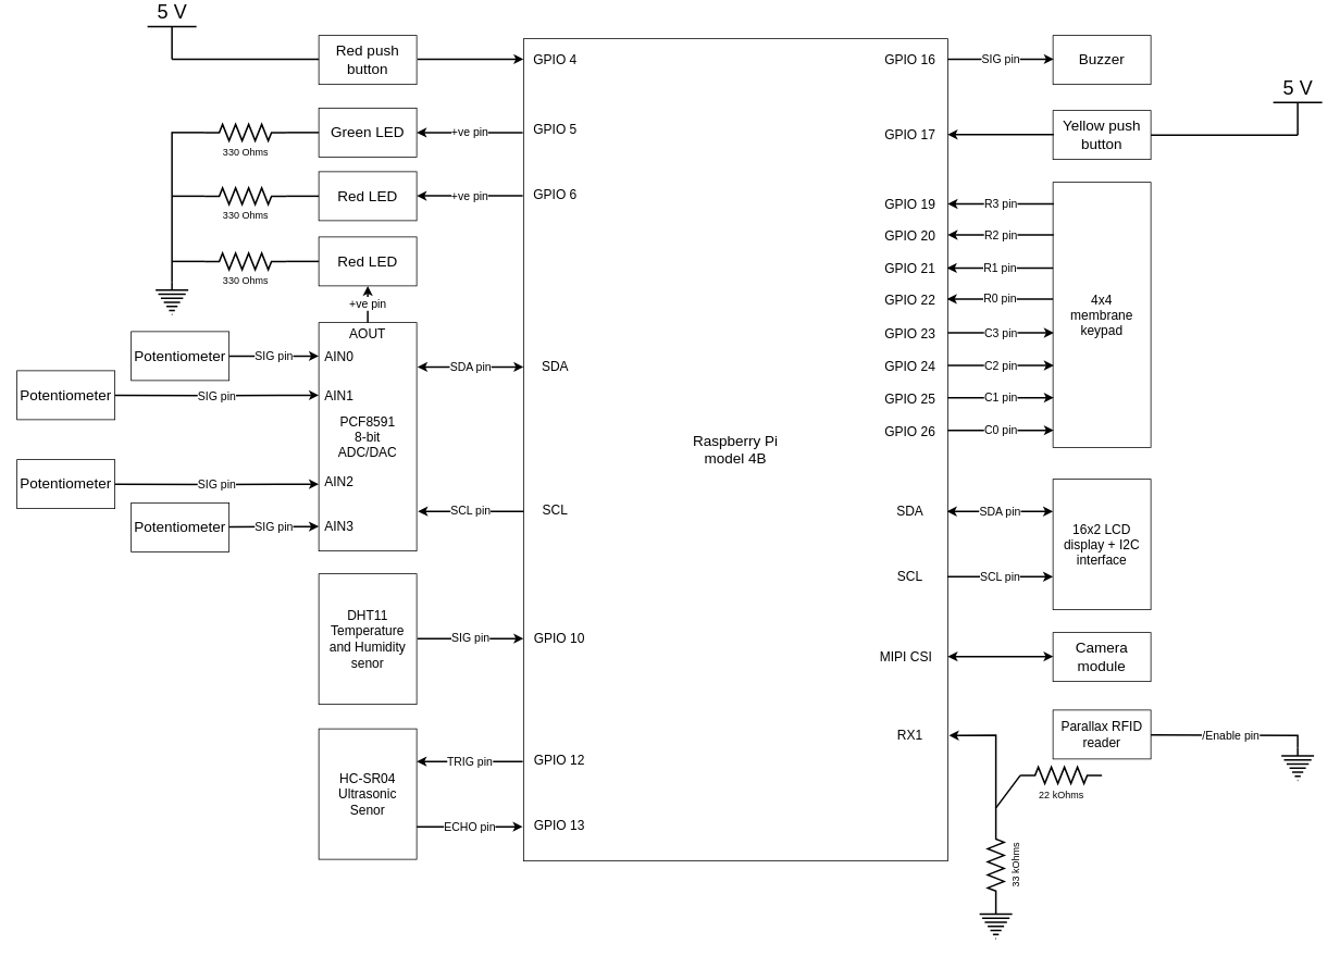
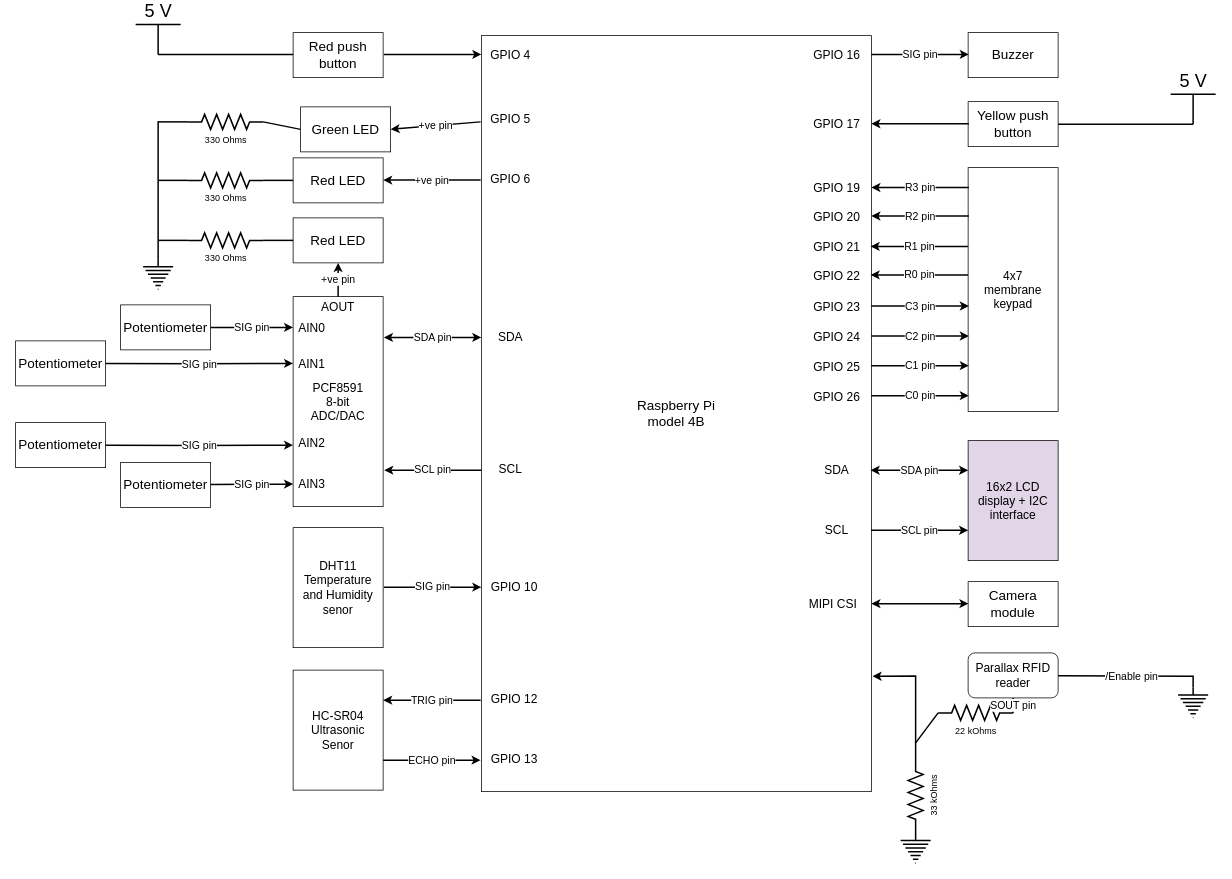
- <mxCell id="4" value="&lt;font style=&quot;font-size: 18px;&quot;&gt;Green LED&lt;/font&gt;" style="rounded=0;whiteSpace=wrap;html=1;" vertex="1" parent="1"><mxGeometry x="390" y="120" width="120" height="60" as="geometry" /></mxCell>
+ <mxCell id="4" value="&lt;font style=&quot;font-size: 18px;&quot;&gt;Green LED&lt;/font&gt;" style="rounded=0;whiteSpace=wrap;html=1;" vertex="1" parent="1"><mxGeometry x="400" y="130" width="120" height="60" as="geometry" /></mxCell>
- <mxCell id="41" value="&lt;span style=&quot;font-size: 16px;&quot;&gt;4x4 &lt;br&gt;membrane&lt;br&gt;keypad&lt;br&gt;&lt;/span&gt;" style="rounded=0;whiteSpace=wrap;html=1;" vertex="1" parent="1"><mxGeometry x="1290" y="211" width="120" height="325" as="geometry" /></mxCell>
+ <mxCell id="41" value="&lt;span style=&quot;font-size: 16px;&quot;&gt;4x7 &lt;br&gt;membrane&lt;br&gt;keypad&lt;br&gt;&lt;/span&gt;" style="rounded=0;whiteSpace=wrap;html=1;" vertex="1" parent="1"><mxGeometry x="1290" y="211" width="120" height="325" as="geometry" /></mxCell>
- <mxCell id="50" value="&lt;span style=&quot;font-size: 16px;&quot;&gt;16x2 LCD display + I2C interface&lt;/span&gt;" style="rounded=0;whiteSpace=wrap;html=1;" vertex="1" parent="1"><mxGeometry x="1290" y="575" width="120" height="160" as="geometry" /></mxCell>
+ <mxCell id="50" value="&lt;span style=&quot;font-size: 16px;&quot;&gt;16x2 LCD display + I2C interface&lt;/span&gt;" style="rounded=0;whiteSpace=wrap;html=1;fillColor=#e1d5e7;" vertex="1" parent="1"><mxGeometry x="1290" y="575" width="120" height="160" as="geometry" /></mxCell>
- <mxCell id="59" value="&lt;span style=&quot;font-size: 16px;&quot;&gt;Parallax RFID reader&lt;/span&gt;" style="rounded=0;whiteSpace=wrap;html=1;direction=east;" vertex="1" parent="58"><mxGeometry x="210" width="120" height="60" as="geometry" /></mxCell>
+ <mxCell id="59" value="&lt;span style=&quot;font-size: 16px;&quot;&gt;Parallax RFID reader&lt;/span&gt;" style="whiteSpace=wrap;html=1;direction=east;rounded=1;" vertex="1" parent="58"><mxGeometry x="210" width="120" height="60" as="geometry" /></mxCell>
- <mxCell id="60" value="&lt;font style=&quot;font-size: 16px;&quot;&gt;RX1&lt;/font&gt;" style="text;html=1;strokeColor=none;fillColor=none;align=center;verticalAlign=middle;whiteSpace=wrap;rounded=0;direction=east;" vertex="1" parent="58"><mxGeometry y="16" width="70" height="30" as="geometry" /></mxCell>
+ <mxCell id="65" value="&lt;font style=&quot;font-size: 14px;&quot;&gt;SOUT pin&lt;/font&gt;" style="endArrow=none;html=1;rounded=0;strokeWidth=2;arcSize=20;anchorPointDirection=1;endFill=0;bendable=0;comic=0;enumerate=0;orthogonal=0;orthogonalLoop=0;ignoreEdge=0;flowAnimation=0;noJump=0;jumpStyle=none;exitX=0.5;exitY=1;exitDx=0;exitDy=0;startArrow=none;startFill=0;entryX=1;entryY=0.5;entryDx=0;entryDy=0;entryPerimeter=0;" edge="1" parent="58" source="59" target="61"><mxGeometry width="50" height="50" relative="1" as="geometry"><mxPoint x="500" y="110" as="sourcePoint" /><mxPoint x="270" y="120" as="targetPoint" /></mxGeometry></mxCell>
